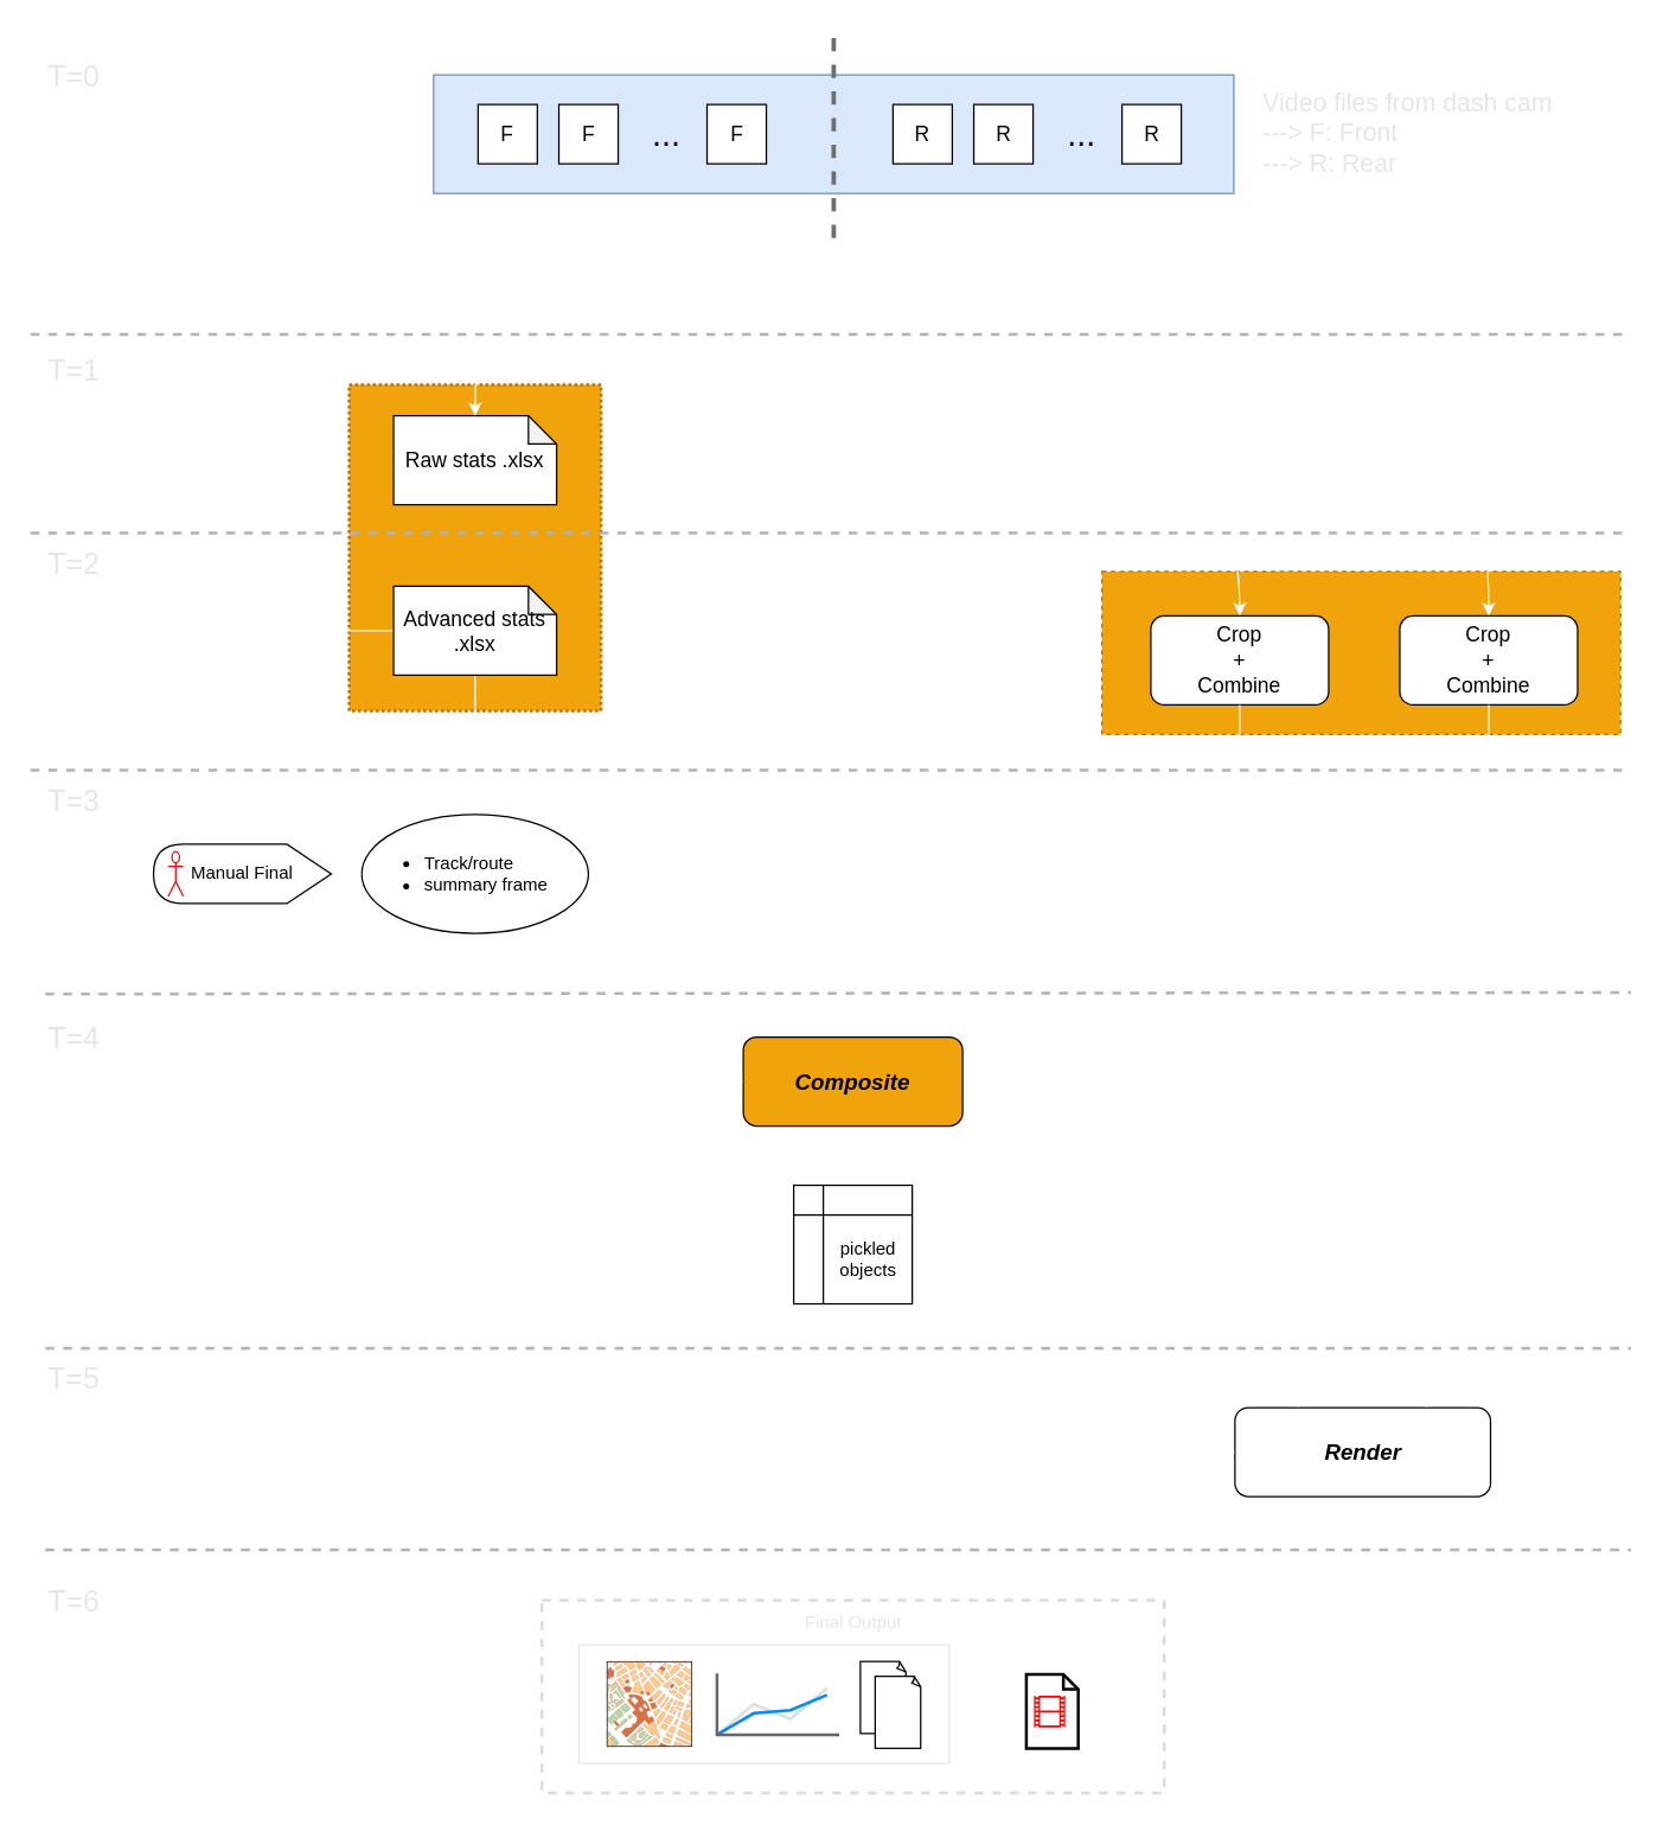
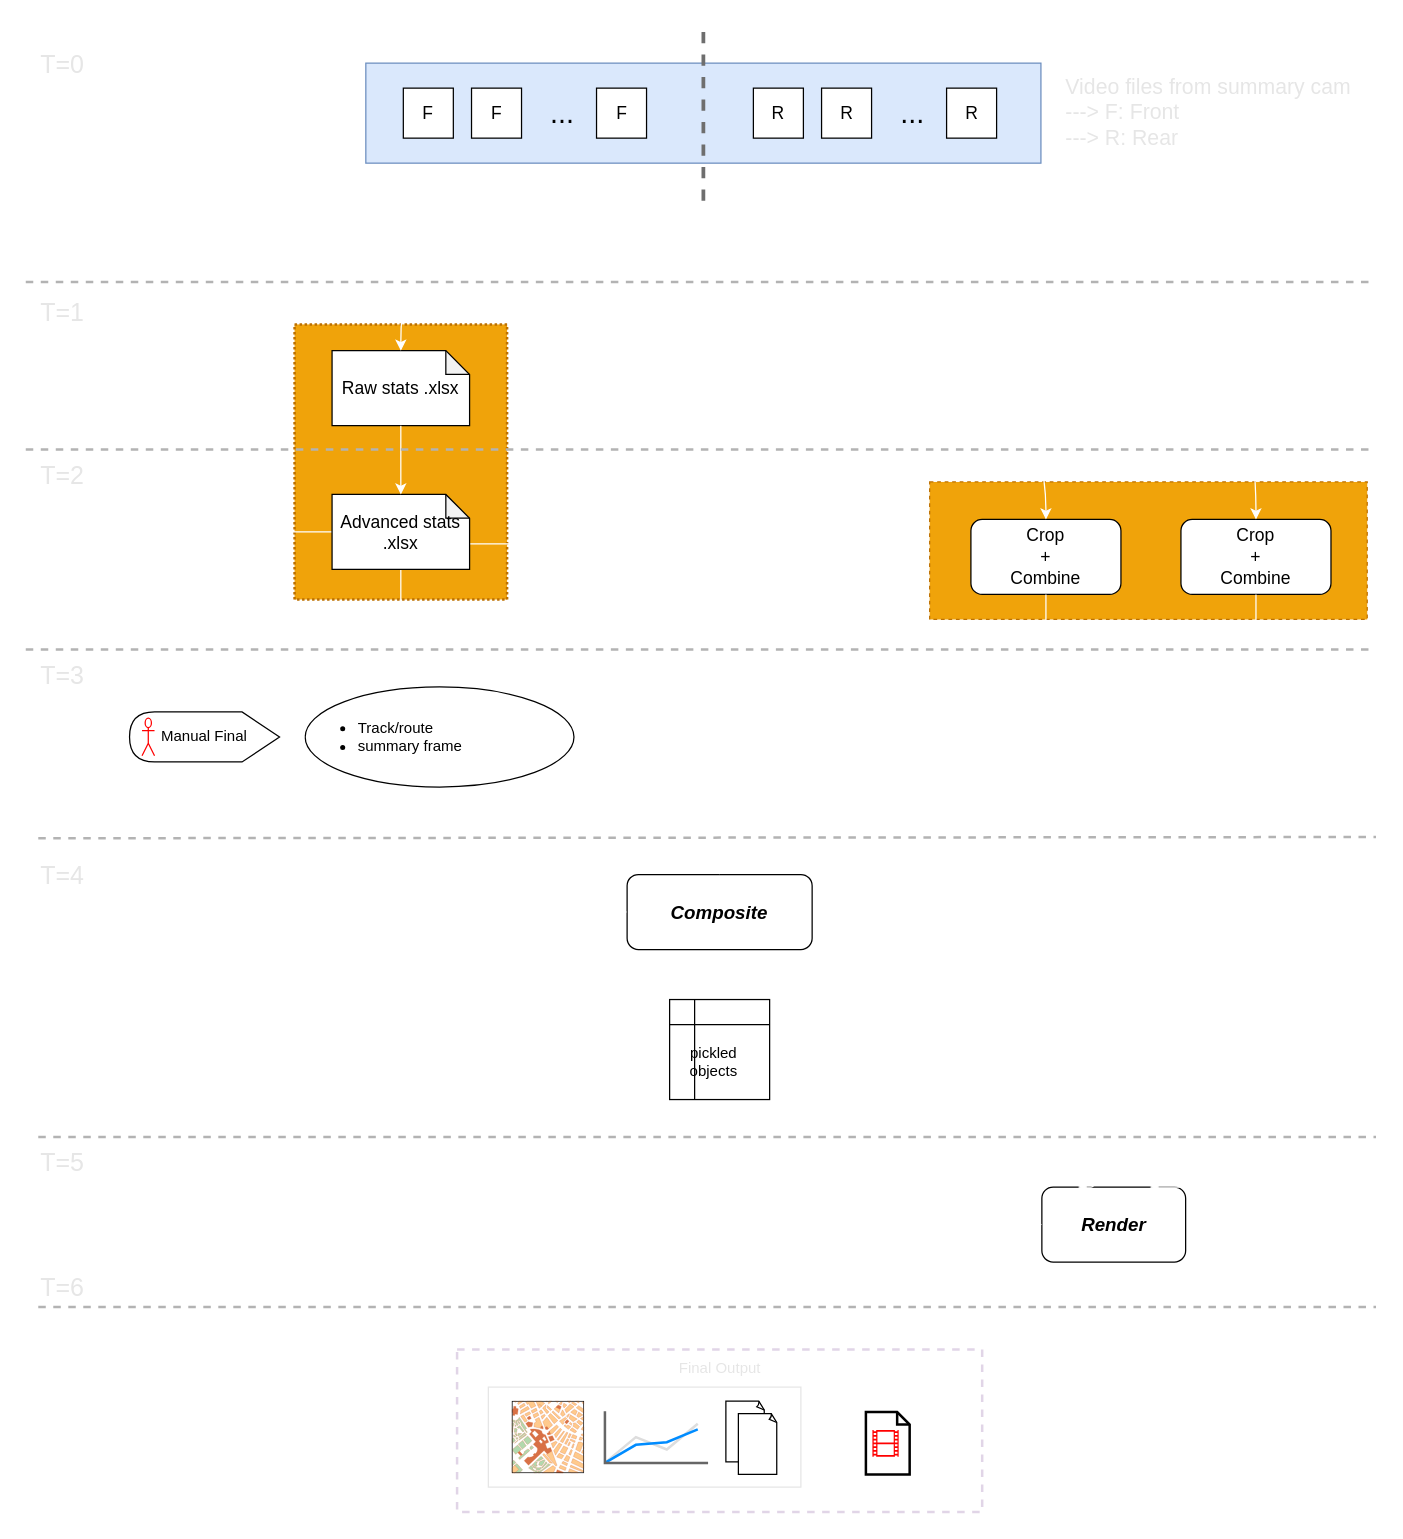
- <mxCell id="68" value="&lt;font style=&quot;font-size: 17px;&quot;&gt;Video files from dash cam&lt;br&gt;---&amp;gt; F: Front&lt;br&gt;---&amp;gt; R: Rear&lt;br&gt;&lt;br&gt;&lt;/font&gt;" style="text;html=1;align=left;verticalAlign=middle;resizable=0;points=[];autosize=1;strokeColor=none;fillColor=none;fontColor=#E6E6E6;" vertex="1" parent="1"><mxGeometry x="850" y="50" width="220" height="100" as="geometry" /></mxCell>
+ <mxCell id="68" value="&lt;font style=&quot;font-size: 17px;&quot;&gt;Video files from summary cam&lt;br&gt;---&amp;gt; F: Front&lt;br&gt;---&amp;gt; R: Rear&lt;br&gt;&lt;br&gt;&lt;/font&gt;" style="text;html=1;align=left;verticalAlign=middle;resizable=0;points=[];autosize=1;strokeColor=none;fillColor=none;fontColor=#E6E6E6;" vertex="1" parent="1"><mxGeometry x="850" y="50" width="220" height="100" as="geometry" /></mxCell>
+ <mxCell id="31" style="edgeStyle=orthogonalEdgeStyle;rounded=0;orthogonalLoop=1;jettySize=auto;html=1;exitX=0.5;exitY=1;exitDx=0;exitDy=0;exitPerimeter=0;entryX=0.5;entryY=0;entryDx=0;entryDy=0;entryPerimeter=0;strokeColor=#FFFFFF;" parent="1" source="26" target="30" edge="1"><mxGeometry relative="1" as="geometry" /></mxCell>
+ <mxCell id="27" style="edgeStyle=orthogonalEdgeStyle;orthogonalLoop=1;jettySize=auto;html=1;exitX=0;exitY=0;exitDx=110;exitDy=39.5;exitPerimeter=0;rounded=1;strokeColor=#FFFFFF;" parent="1" source="30" target="24" edge="1"><mxGeometry relative="1" as="geometry" /></mxCell>
- <mxCell id="34" value="&lt;ul&gt;&lt;li&gt;Track/route&lt;/li&gt;&lt;li style=&quot;&quot;&gt;summary frame&lt;/li&gt;&lt;/ul&gt;" style="ellipse;whiteSpace=wrap;html=1;align=left;" parent="1" vertex="1"><mxGeometry x="243.5" y="549" width="153" height="80" as="geometry" /></mxCell>
+ <mxCell id="34" value="&lt;ul&gt;&lt;li&gt;Track/route&lt;/li&gt;&lt;li style=&quot;&quot;&gt;summary frame&lt;/li&gt;&lt;/ul&gt;" style="ellipse;whiteSpace=wrap;html=1;align=left;" parent="1" vertex="1"><mxGeometry x="243.5" y="549" width="215" height="80" as="geometry" /></mxCell>
- <mxCell id="24" value="&lt;font style=&quot;font-size: 15px;&quot;&gt;&lt;i&gt;&lt;b&gt;Composite&lt;/b&gt;&lt;/i&gt;&lt;/font&gt;" style="rounded=1;whiteSpace=wrap;html=1;fillColor=#f0a30a;" parent="1" vertex="1"><mxGeometry x="501" y="699" width="148" height="60" as="geometry" /></mxCell>
+ <mxCell id="24" value="&lt;font style=&quot;font-size: 15px;&quot;&gt;&lt;i&gt;&lt;b&gt;Composite&lt;/b&gt;&lt;/i&gt;&lt;/font&gt;" style="rounded=1;whiteSpace=wrap;html=1;" parent="1" vertex="1"><mxGeometry x="501" y="699" width="148" height="60" as="geometry" /></mxCell>
- <mxCell id="67" value="pickled&lt;br&gt;objects" style="text;html=1;align=center;verticalAlign=middle;resizable=0;points=[];autosize=1;strokeColor=none;fillColor=none;" vertex="1" parent="1"><mxGeometry x="555" y="829" width="60" height="40" as="geometry" /></mxCell>
+ <mxCell id="67" value="pickled&lt;br&gt;objects" style="text;html=1;align=center;verticalAlign=middle;resizable=0;points=[];autosize=1;strokeColor=none;fillColor=none;" vertex="1" parent="1"><mxGeometry x="540" y="829" width="60" height="40" as="geometry" /></mxCell>
- <mxCell id="45" value="&lt;font style=&quot;font-size: 15px;&quot;&gt;&lt;i&gt;&lt;b&gt;Render&lt;/b&gt;&lt;/i&gt;&lt;/font&gt;" style="rounded=1;whiteSpace=wrap;html=1;" parent="1" vertex="1"><mxGeometry x="832.75" y="949" width="172.5" height="60" as="geometry" /></mxCell>
+ <mxCell id="45" value="&lt;font style=&quot;font-size: 15px;&quot;&gt;&lt;i&gt;&lt;b&gt;Render&lt;/b&gt;&lt;/i&gt;&lt;/font&gt;" style="rounded=1;whiteSpace=wrap;html=1;" parent="1" vertex="1"><mxGeometry x="832.75" y="949" width="115" height="60" as="geometry" /></mxCell>
- <mxCell id="75" value="&lt;font style=&quot;font-size: 20px;&quot;&gt;T=6&lt;br style=&quot;font-size: 20px;&quot;&gt;&lt;/font&gt;" style="text;html=1;align=left;verticalAlign=middle;resizable=0;points=[];autosize=1;strokeColor=none;fillColor=none;fontSize=20;fontColor=#E6E6E6;" vertex="1" parent="1"><mxGeometry x="30" y="1059" width="60" height="40" as="geometry" /></mxCell>
+ <mxCell id="75" value="&lt;font style=&quot;font-size: 20px;&quot;&gt;T=6&lt;br style=&quot;font-size: 20px;&quot;&gt;&lt;/font&gt;" style="text;html=1;align=left;verticalAlign=middle;resizable=0;points=[];autosize=1;strokeColor=none;fillColor=none;fontSize=20;fontColor=#E6E6E6;" vertex="1" parent="1"><mxGeometry x="30" y="1009" width="60" height="40" as="geometry" /></mxCell>
